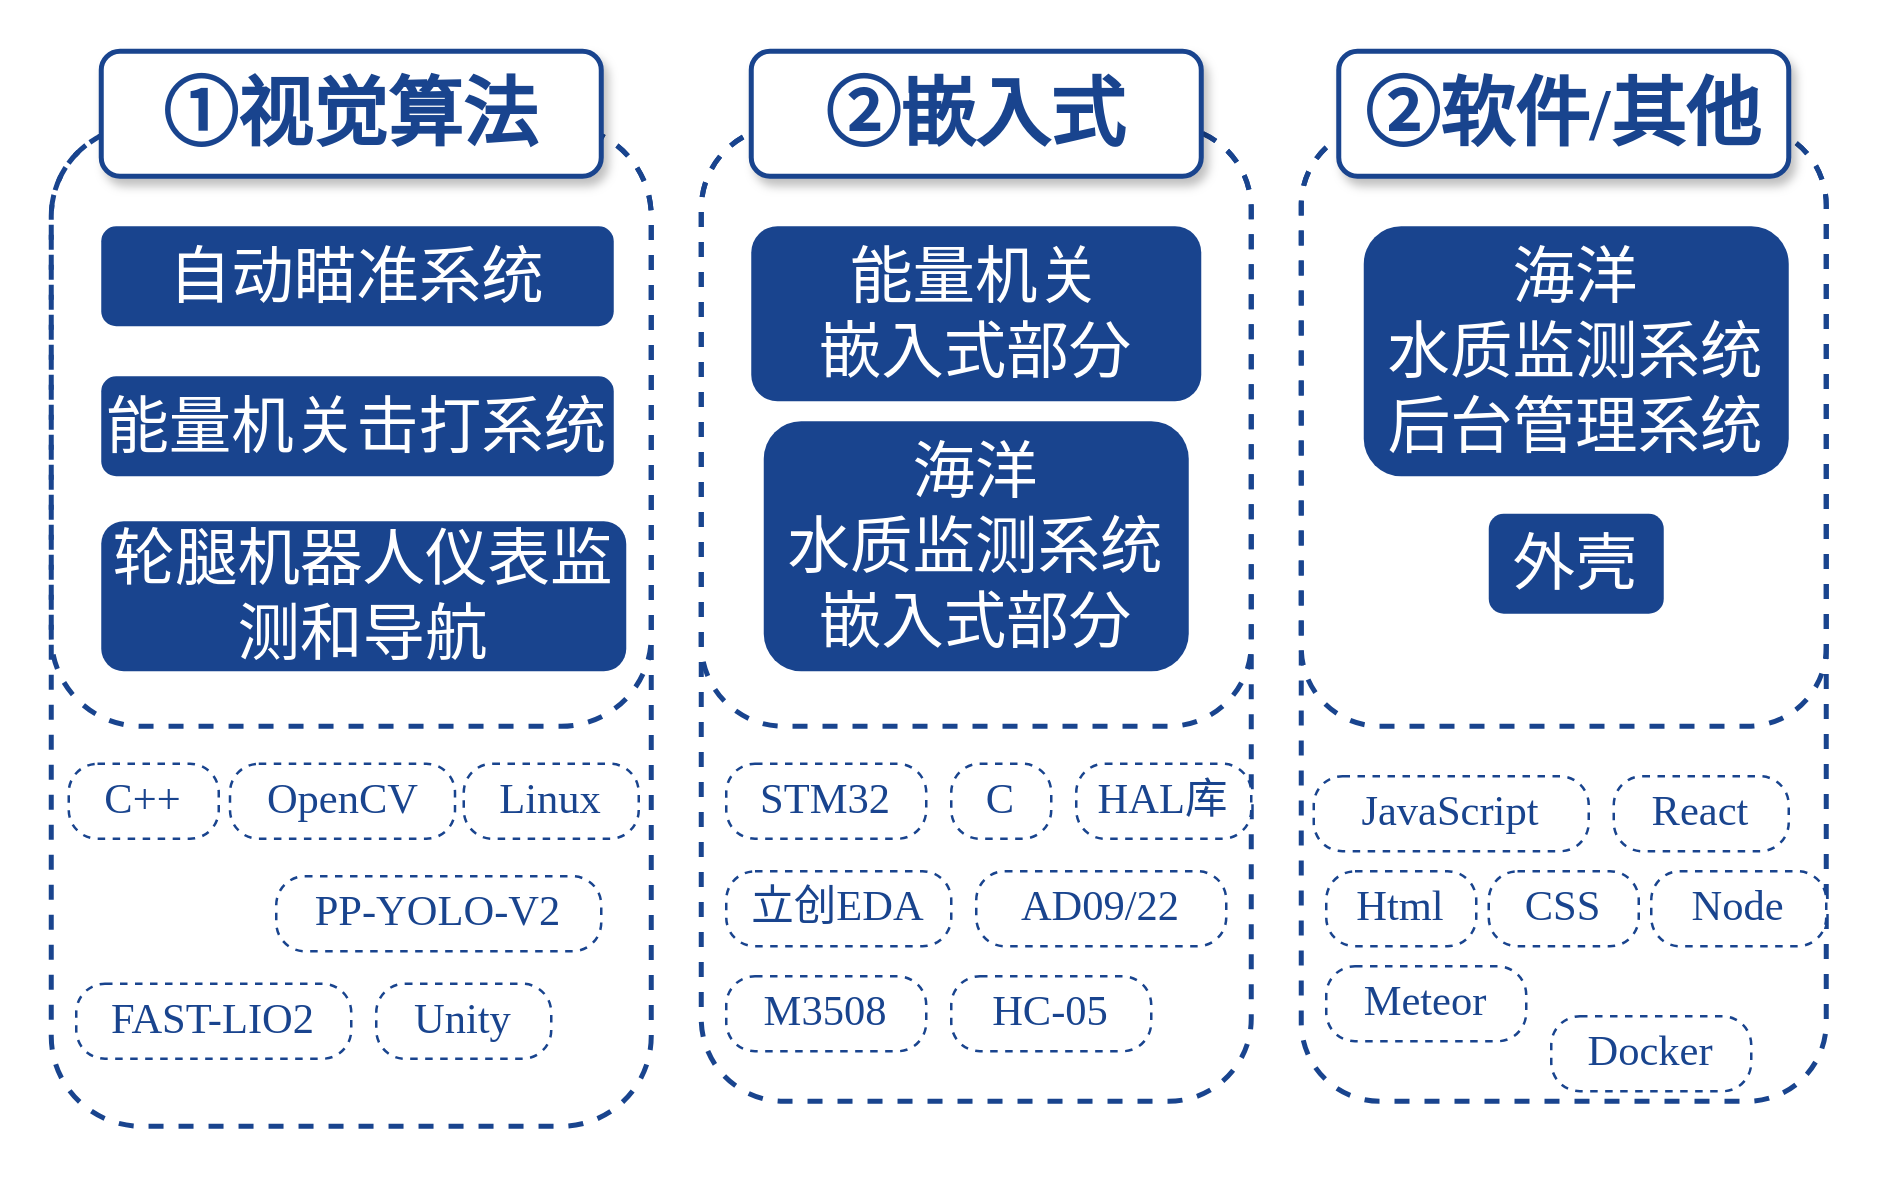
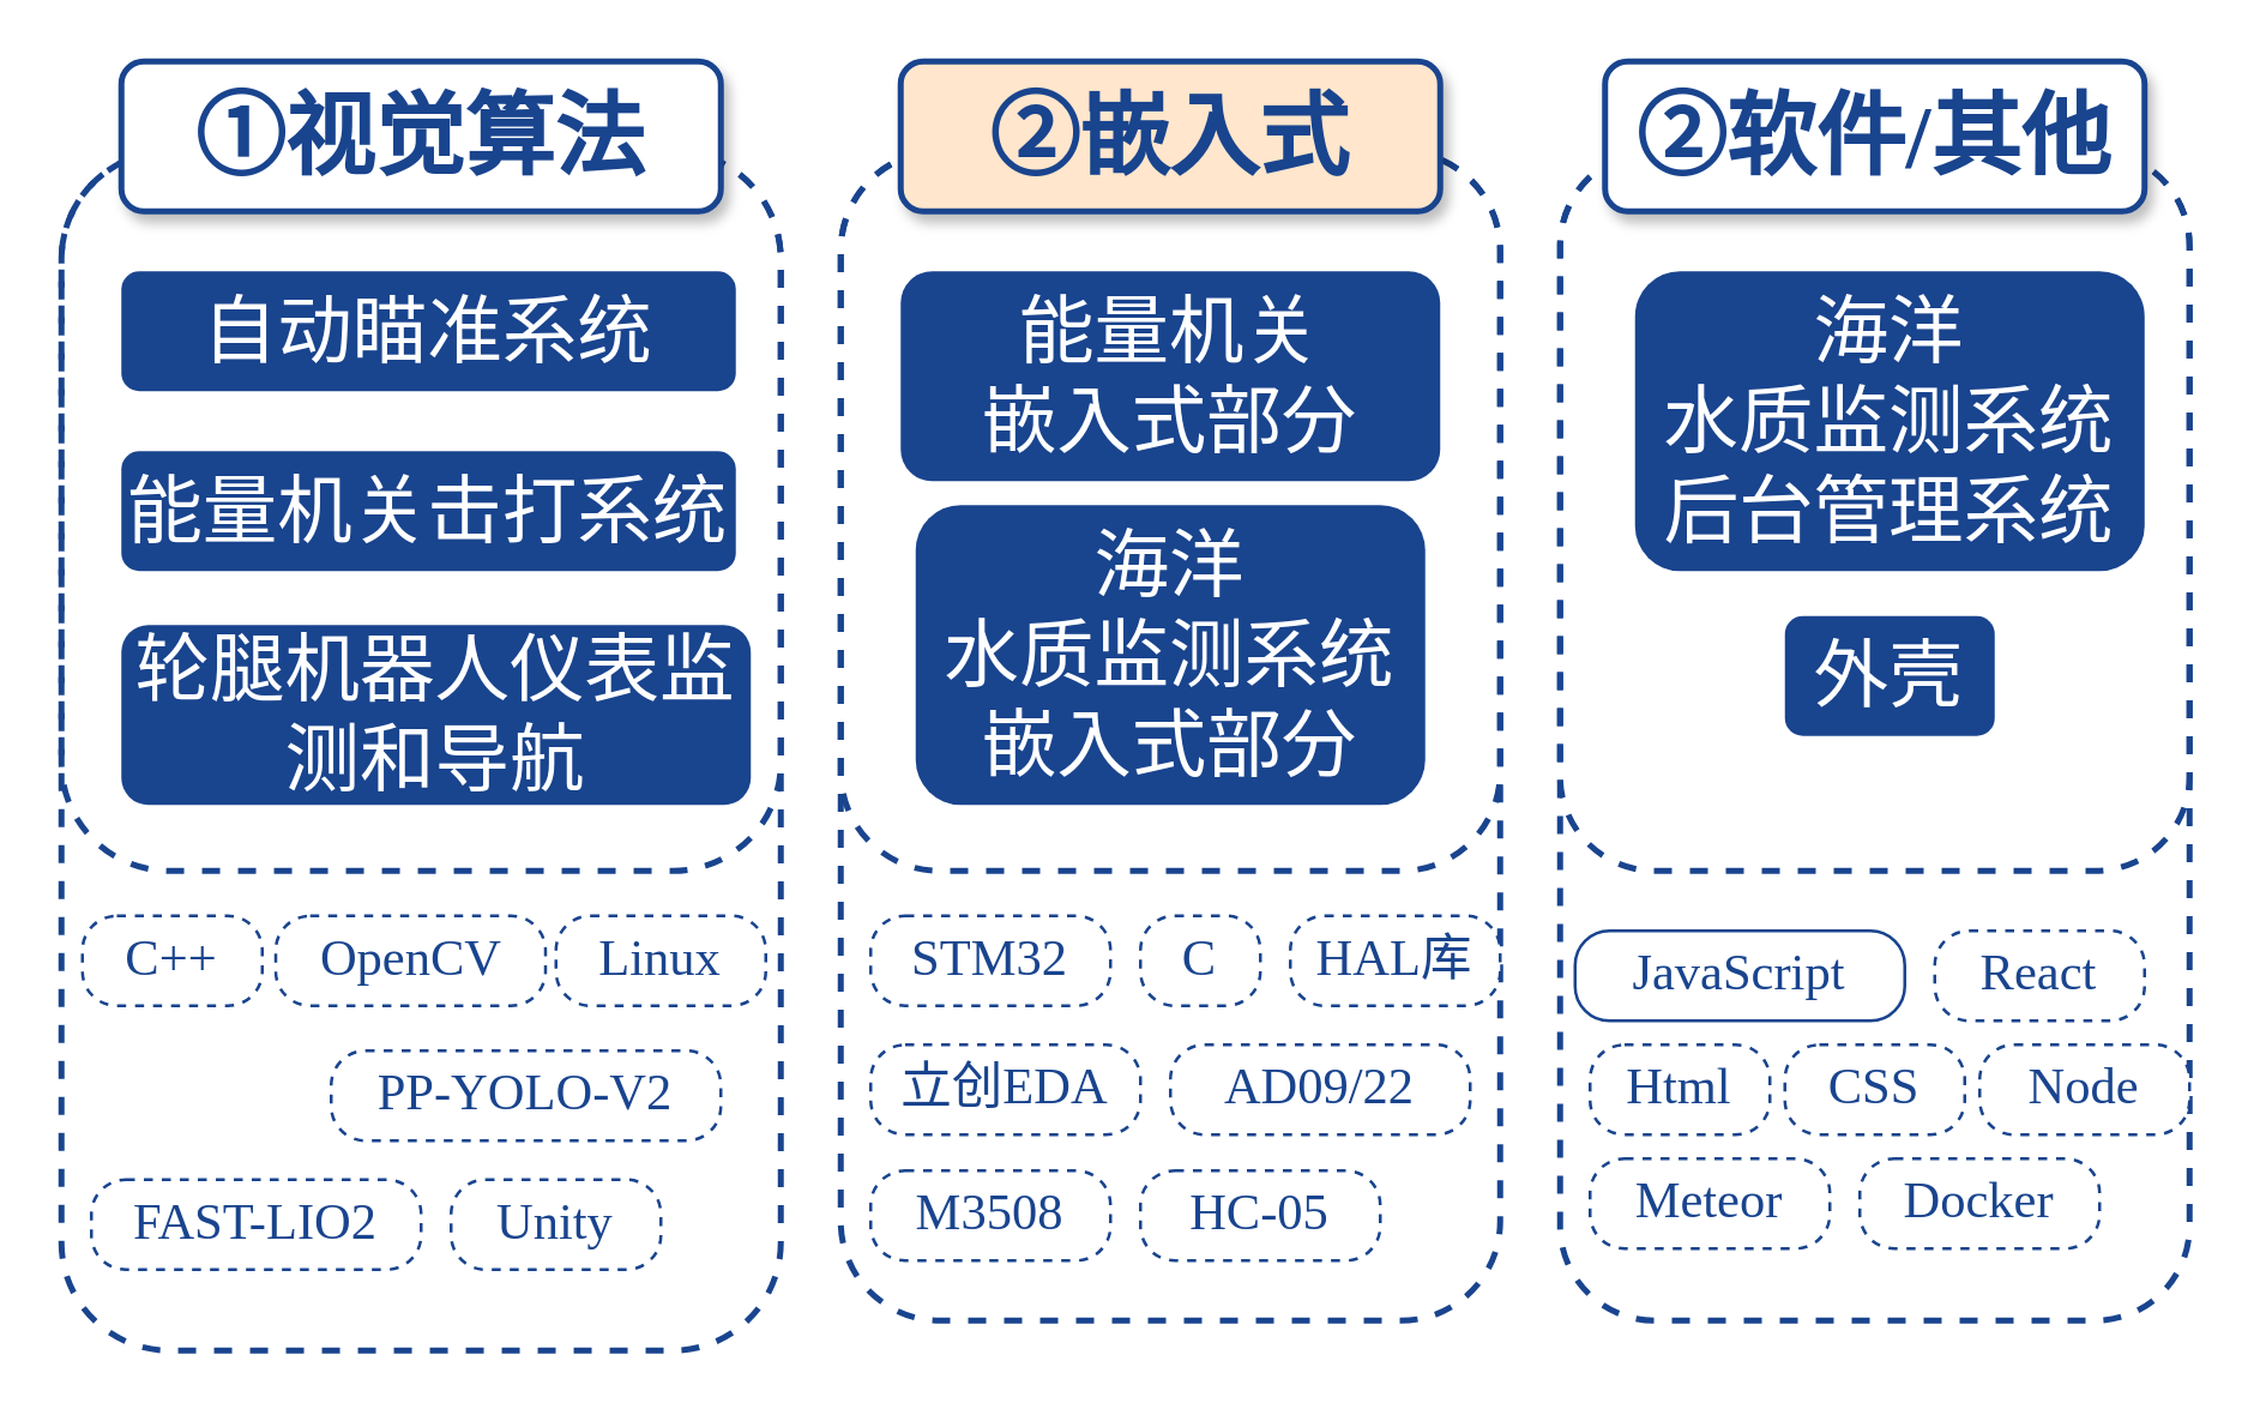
- <mxCell id="8" value="&lt;font size=&quot;1&quot; color=&quot;#19448e&quot;&gt;&lt;b style=&quot;font-size: 30px;&quot;&gt;②嵌入式&lt;/b&gt;&lt;/font&gt;" style="rounded=1;whiteSpace=wrap;html=1;strokeColor=#19448E;fontFamily=Times New Roman;strokeWidth=2;glass=0;shadow=1;" vertex="1" parent="1"><mxGeometry x="300" width="180" height="50" as="geometry" y="20" /></mxCell>
+ <mxCell id="8" value="&lt;font size=&quot;1&quot; color=&quot;#19448e&quot;&gt;&lt;b style=&quot;font-size: 30px;&quot;&gt;②嵌入式&lt;/b&gt;&lt;/font&gt;" style="rounded=1;whiteSpace=wrap;html=1;strokeColor=#19448E;fontFamily=Times New Roman;strokeWidth=2;glass=0;shadow=1;fillColor=#ffe6cc;" vertex="1" parent="1"><mxGeometry x="300" width="180" height="50" as="geometry" y="20" /></mxCell>
- <mxCell id="31" value="JavaScript" style="rounded=1;whiteSpace=wrap;html=1;strokeColor=#19448E;fontFamily=Verdana;dashed=1;fillColor=#FFFFFF;fontColor=#19448E;autosize=1;arcSize=23;absoluteArcSize=1;fontSize=17;" vertex="1" parent="1"><mxGeometry x="525" y="310" width="110" height="30" as="geometry" /></mxCell>
+ <mxCell id="31" value="JavaScript" style="rounded=1;whiteSpace=wrap;html=1;strokeColor=#19448E;fontFamily=Verdana;dashed=0;fillColor=#FFFFFF;fontColor=#19448E;autosize=1;arcSize=23;absoluteArcSize=1;fontSize=17;" vertex="1" parent="1"><mxGeometry x="525" y="310" width="110" height="30" as="geometry" /></mxCell>
- <mxCell id="37" value="Docker" style="rounded=1;whiteSpace=wrap;html=1;strokeColor=#19448E;fontFamily=Verdana;dashed=1;fillColor=#FFFFFF;fontColor=#19448E;autosize=1;arcSize=23;absoluteArcSize=1;fontSize=17;" vertex="1" parent="1"><mxGeometry x="620" y="406" width="80" height="30" as="geometry" /></mxCell>
+ <mxCell id="37" value="Docker" style="rounded=1;whiteSpace=wrap;html=1;strokeColor=#19448E;fontFamily=Verdana;dashed=1;fillColor=#FFFFFF;fontColor=#19448E;autosize=1;arcSize=23;absoluteArcSize=1;fontSize=17;" vertex="1" parent="1"><mxGeometry x="620" y="386" width="80" height="30" as="geometry" /></mxCell>
